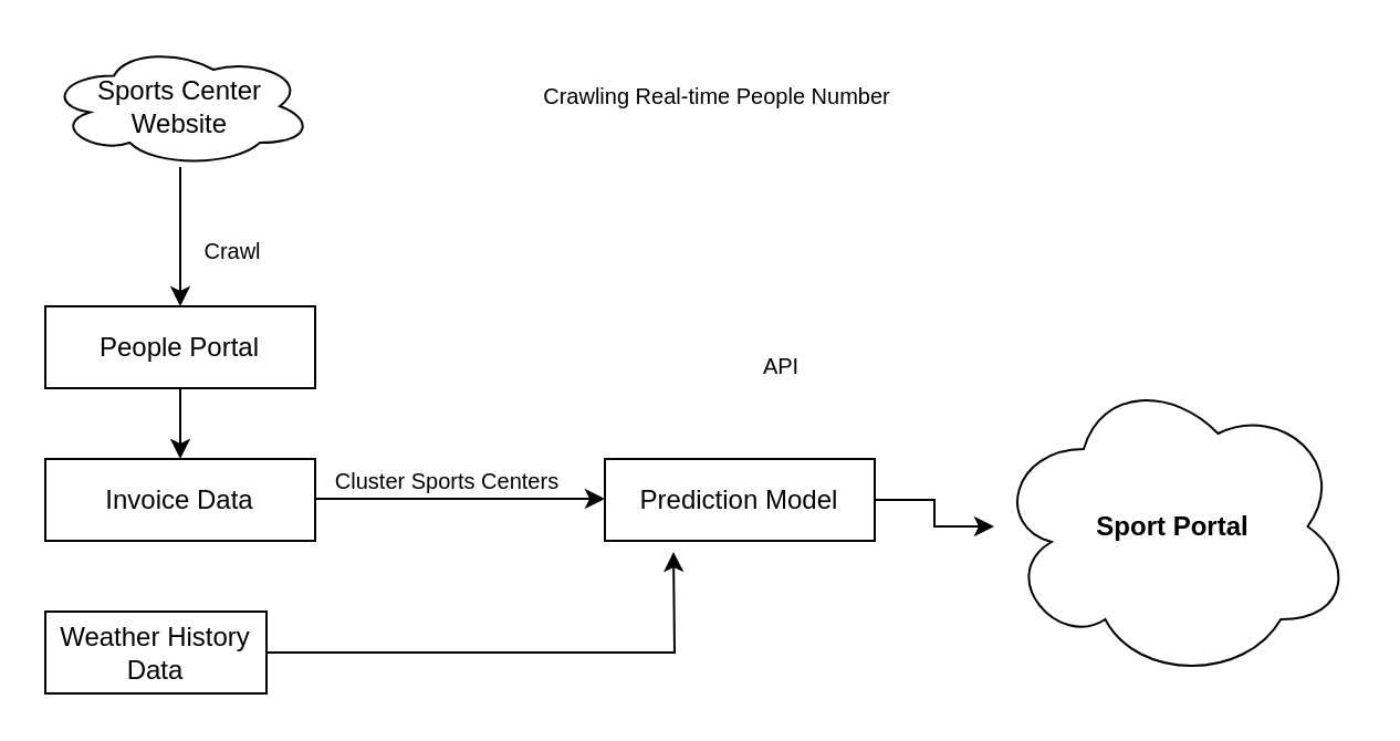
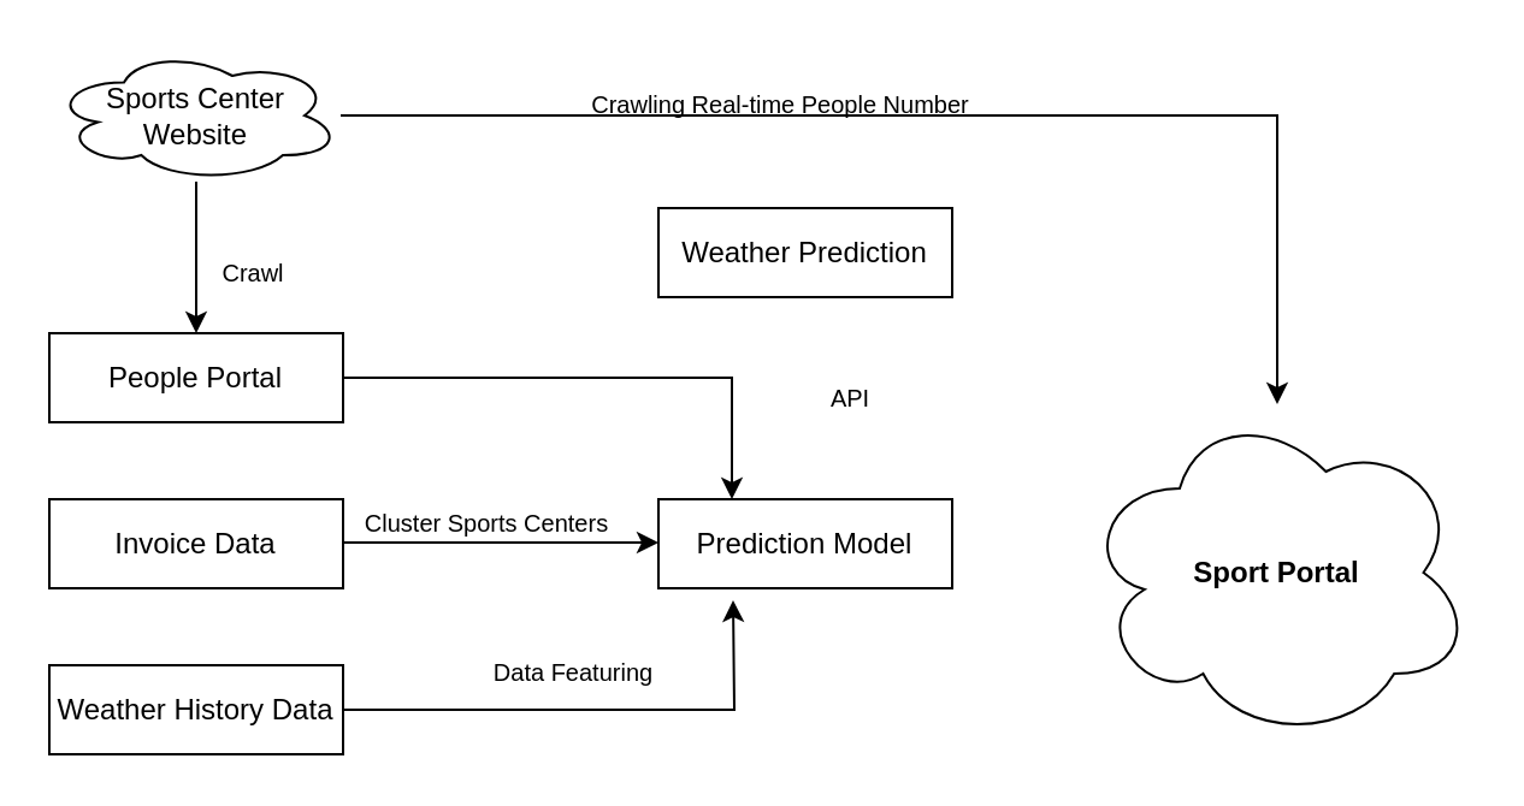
+ <mxCell id="13" style="edgeStyle=orthogonalEdgeStyle;rounded=0;orthogonalLoop=1;jettySize=auto;html=1;" edge="1" parent="1" source="14" target="18"><mxGeometry relative="1" as="geometry" /></mxCell>
+ <mxCell id="11" value="Weather Prediction" style="rounded=0;whiteSpace=wrap;html=1;" vertex="1" parent="1"><mxGeometry x="273" y="86" width="122" height="37" as="geometry" /></mxCell>
- <mxCell id="5" style="edgeStyle=orthogonalEdgeStyle;rounded=0;orthogonalLoop=1;jettySize=auto;html=1;" edge="1" parent="1" source="6" target="2"><mxGeometry relative="1" as="geometry" /></mxCell>
+ <mxCell id="5" style="edgeStyle=orthogonalEdgeStyle;rounded=0;orthogonalLoop=1;jettySize=auto;html=1;entryX=0.25;entryY=0;entryDx=0;entryDy=0;" edge="1" parent="1" source="6" target="10"><mxGeometry relative="1" as="geometry" /></mxCell>
- <mxCell id="9" value="" style="edgeStyle=orthogonalEdgeStyle;rounded=0;orthogonalLoop=1;jettySize=auto;html=1;" edge="1" parent="1" source="10" target="18"><mxGeometry relative="1" as="geometry" /></mxCell>
+ <mxCell id="16" value="&lt;span style=&quot;font-size: 10px&quot;&gt;Data Featuring&lt;/span&gt;" style="text;html=1;strokeColor=none;fillColor=none;align=center;verticalAlign=middle;whiteSpace=wrap;rounded=0;" vertex="1" parent="1"><mxGeometry x="180" y="269" width="116" height="20" as="geometry" /></mxCell>
- <mxCell id="4" value="Weather History Data" style="rounded=0;whiteSpace=wrap;html=1;" vertex="1" parent="1"><mxGeometry x="20" y="276" width="100" height="37" as="geometry" /></mxCell>
+ <mxCell id="4" value="Weather History Data" style="rounded=0;whiteSpace=wrap;html=1;" vertex="1" parent="1"><mxGeometry x="20" y="276" width="122" height="37" as="geometry" /></mxCell>
